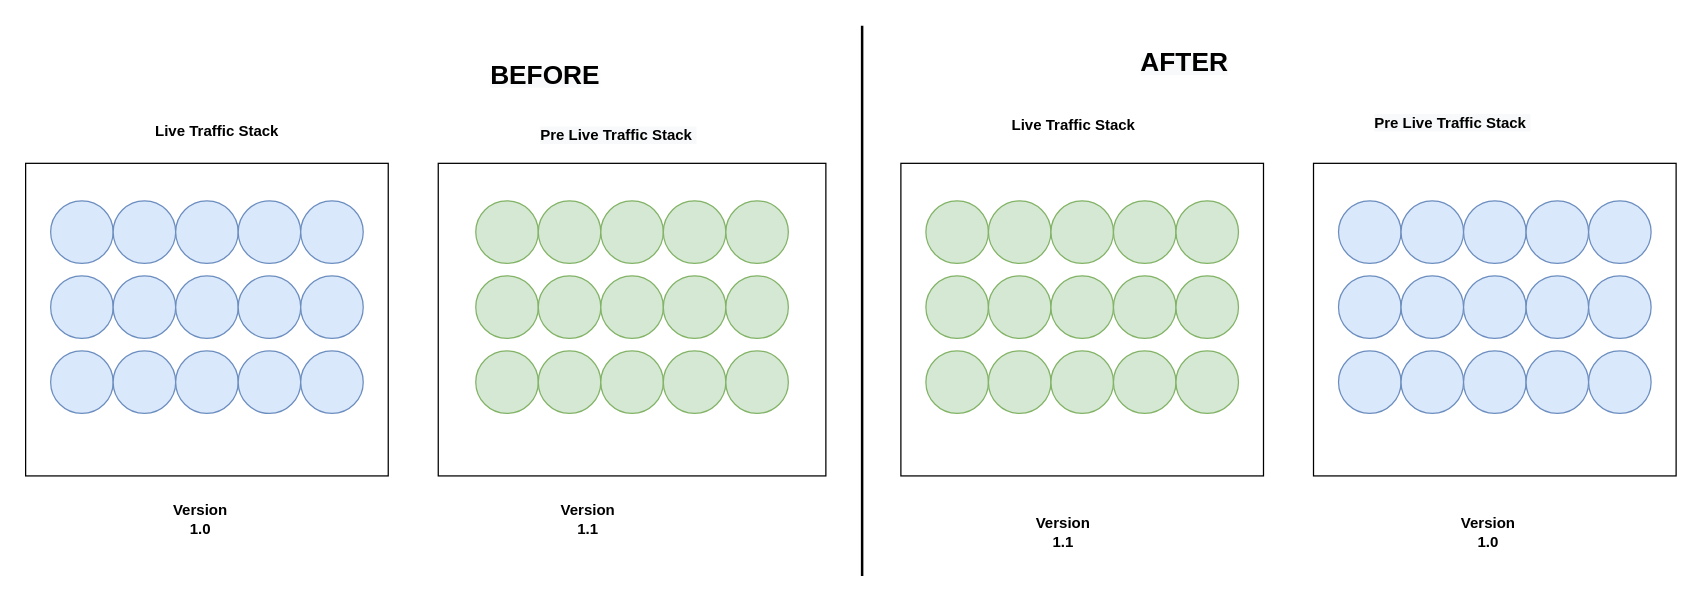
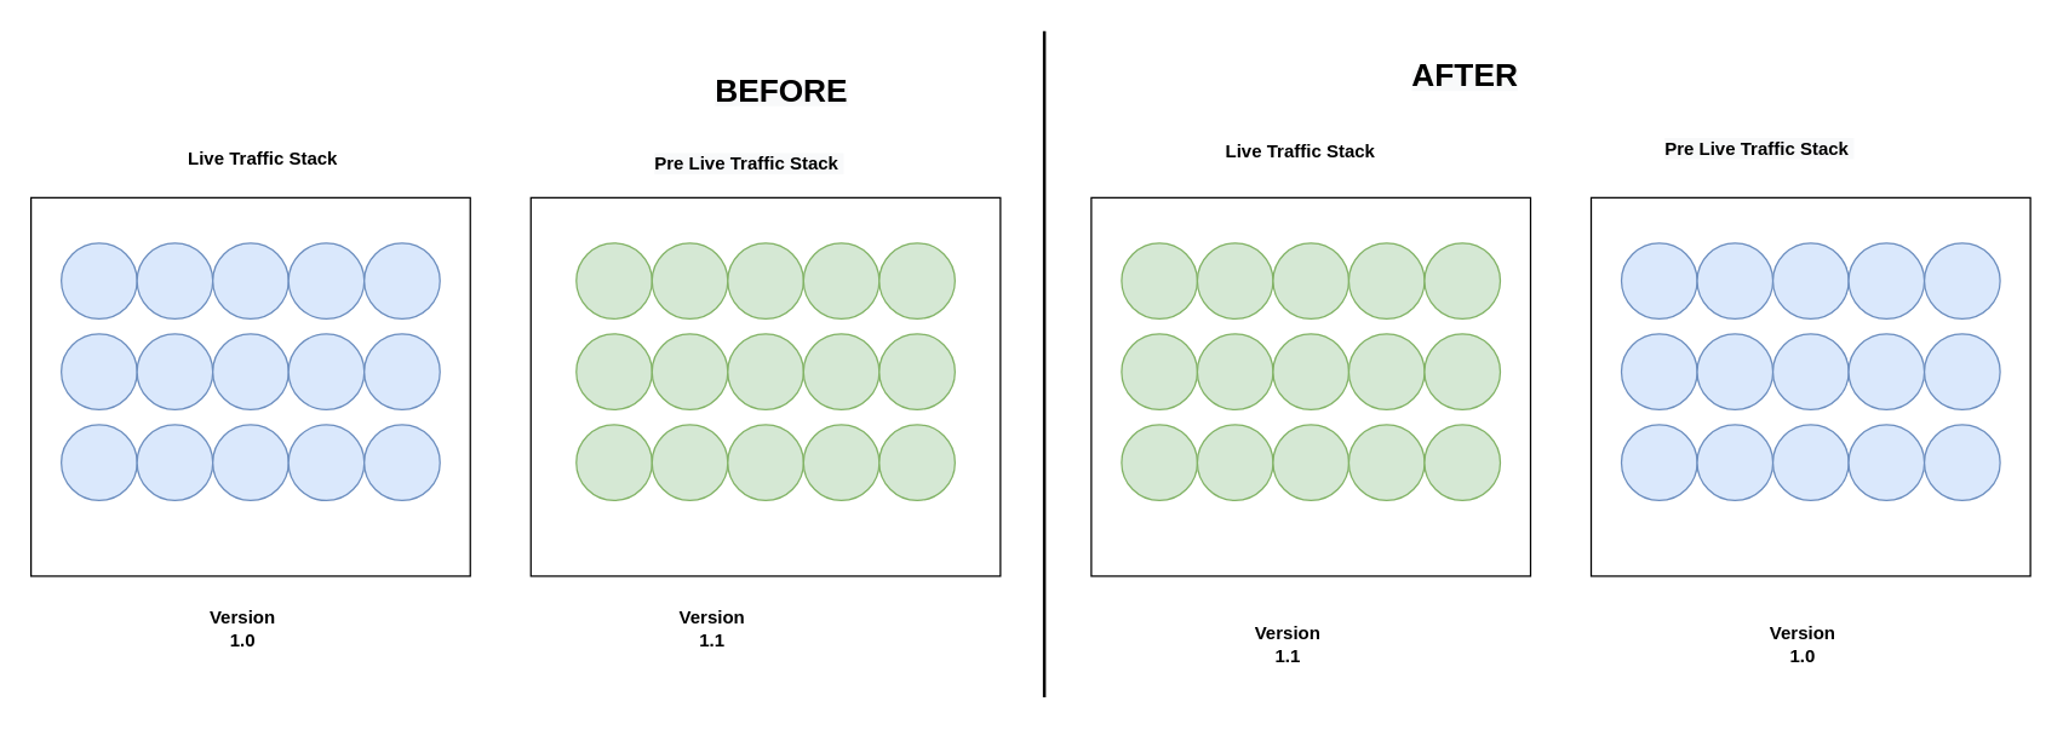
- <mxCell id="54" value="&lt;b style=&quot;color: rgb(0 , 0 , 0) ; font-family: &amp;#34;helvetica&amp;#34; ; font-style: normal ; letter-spacing: normal ; text-align: center ; text-indent: 0px ; text-transform: none ; word-spacing: 0px ; background-color: rgb(248 , 249 , 250)&quot;&gt;&lt;font style=&quot;font-size: 21px&quot;&gt;AFTER&lt;/font&gt;&lt;/b&gt;" style="text;whiteSpace=wrap;html=1;" vertex="1" parent="1"><mxGeometry x="910" y="30" width="90" height="30" as="geometry" /></mxCell>
+ <mxCell id="54" value="&lt;b style=&quot;color: rgb(0 , 0 , 0) ; font-family: &amp;#34;helvetica&amp;#34; ; font-style: normal ; letter-spacing: normal ; text-align: center ; text-indent: 0px ; text-transform: none ; word-spacing: 0px ; background-color: rgb(248 , 249 , 250)&quot;&gt;&lt;font style=&quot;font-size: 21px&quot;&gt;AFTER&lt;/font&gt;&lt;/b&gt;" style="text;whiteSpace=wrap;html=1;" vertex="1" parent="1"><mxGeometry x="930" y="30" width="90" height="30" as="geometry" /></mxCell>
- <mxCell id="53" value="&lt;b style=&quot;color: rgb(0 , 0 , 0) ; font-family: &amp;#34;helvetica&amp;#34; ; font-style: normal ; letter-spacing: normal ; text-align: center ; text-indent: 0px ; text-transform: none ; word-spacing: 0px ; background-color: rgb(248 , 249 , 250)&quot;&gt;&lt;font style=&quot;font-size: 21px&quot;&gt;BEFORE&lt;/font&gt;&lt;/b&gt;" style="text;whiteSpace=wrap;html=1;" vertex="1" parent="1"><mxGeometry x="390" y="40" width="90" height="30" as="geometry" /></mxCell>
+ <mxCell id="53" value="&lt;b style=&quot;color: rgb(0 , 0 , 0) ; font-family: &amp;#34;helvetica&amp;#34; ; font-style: normal ; letter-spacing: normal ; text-align: center ; text-indent: 0px ; text-transform: none ; word-spacing: 0px ; background-color: rgb(248 , 249 , 250)&quot;&gt;&lt;font style=&quot;font-size: 21px&quot;&gt;BEFORE&lt;/font&gt;&lt;/b&gt;" style="text;whiteSpace=wrap;html=1;" vertex="1" parent="1"><mxGeometry x="470" y="40" width="90" height="30" as="geometry" /></mxCell>
